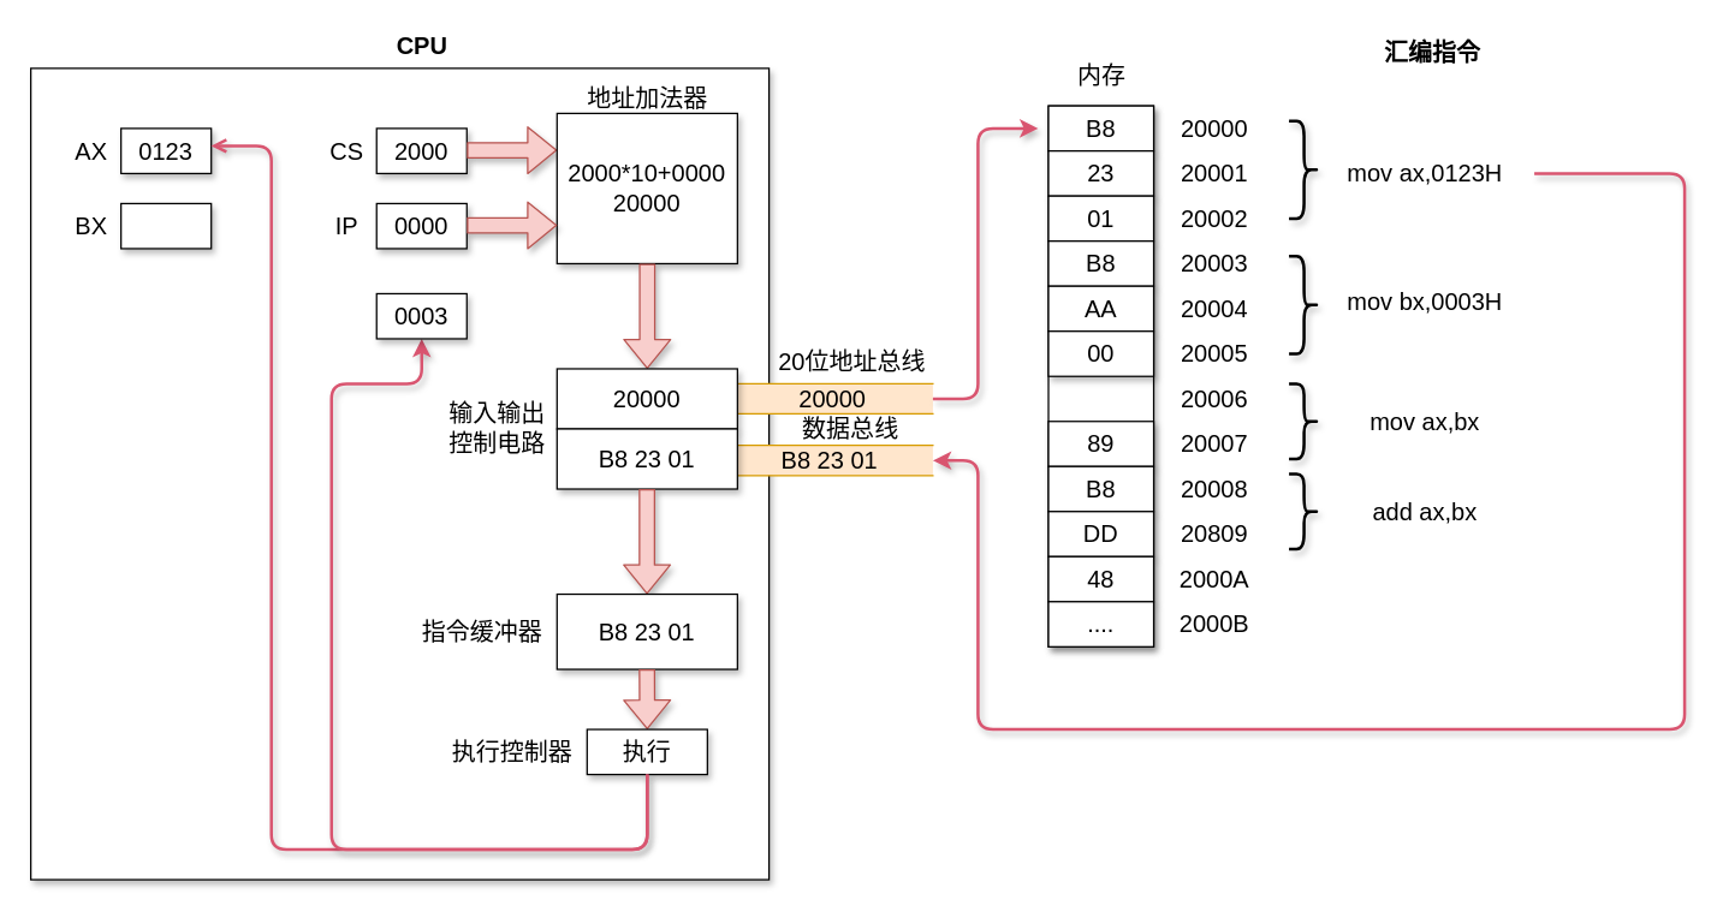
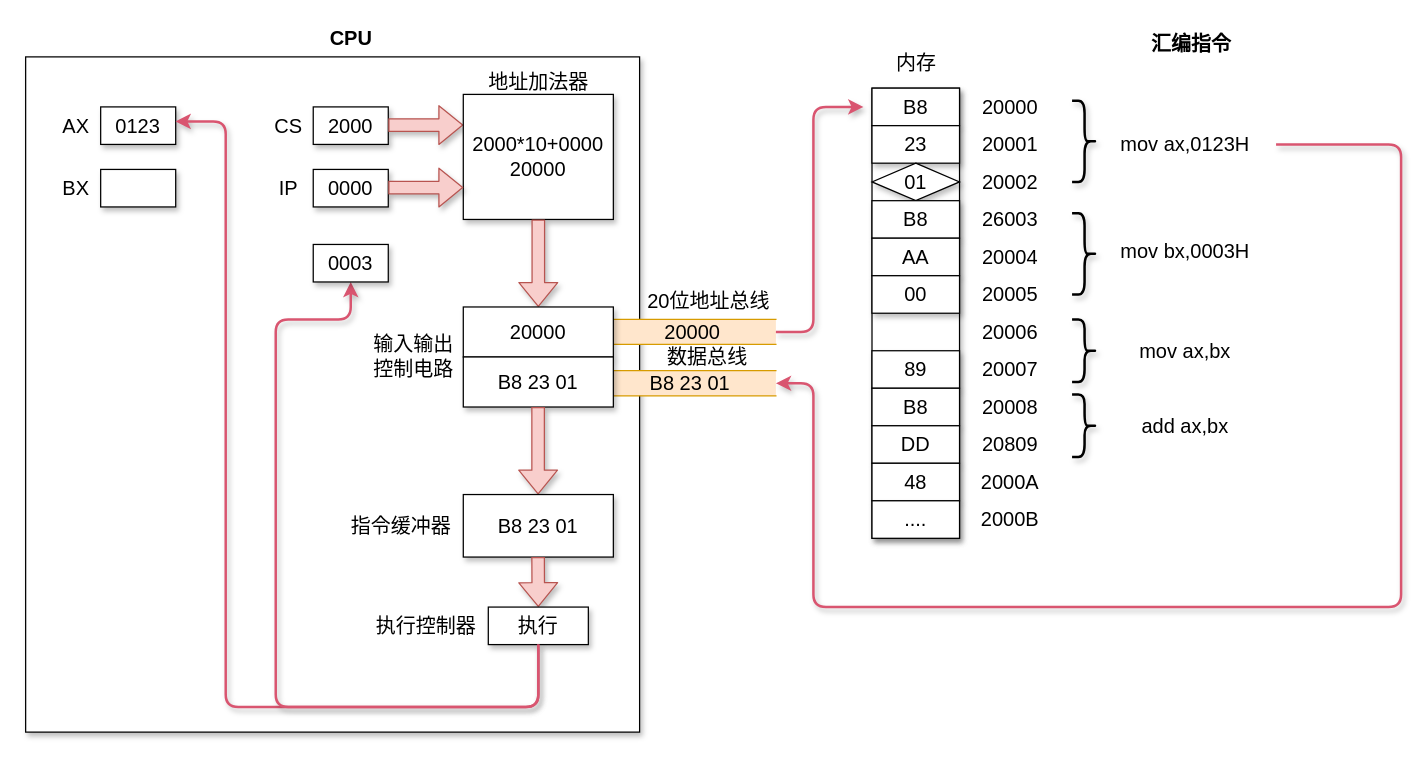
- <mxCell id="66" value="" style="edgeStyle=segmentEdgeStyle;endArrow=open;html=1;strokeColor=#D95570;fillColor=#f8cecc;fontSize=16;entryX=0.998;entryY=0.386;entryDx=0;entryDy=0;entryPerimeter=0;exitX=0.5;exitY=1;exitDx=0;exitDy=0;strokeWidth=2;shadow=1;" parent="1" source="64" target="6" edge="1"><mxGeometry width="50" height="50" relative="1" as="geometry"><mxPoint x="130" y="370" as="sourcePoint" /><mxPoint x="180" y="320" as="targetPoint" /><Array as="points"><mxPoint x="430" y="565" /><mxPoint x="180" y="565" /><mxPoint x="180" y="97" /></Array></mxGeometry></mxCell>
+ <mxCell id="66" value="" style="edgeStyle=segmentEdgeStyle;endArrow=classic;html=1;strokeColor=#D95570;fillColor=#f8cecc;fontSize=16;entryX=0.998;entryY=0.386;entryDx=0;entryDy=0;entryPerimeter=0;exitX=0.5;exitY=1;exitDx=0;exitDy=0;strokeWidth=2;shadow=1;" parent="1" source="64" target="6" edge="1"><mxGeometry width="50" height="50" relative="1" as="geometry"><mxPoint x="130" y="370" as="sourcePoint" /><mxPoint x="180" y="320" as="targetPoint" /><Array as="points"><mxPoint x="430" y="565" /><mxPoint x="180" y="565" /><mxPoint x="180" y="97" /></Array></mxGeometry></mxCell>
- <mxCell id="24" value="01" style="rounded=0;whiteSpace=wrap;html=1;fontSize=16;shadow=1;" parent="1" vertex="1"><mxGeometry x="696.86" y="130" width="70" height="30" as="geometry" /></mxCell>
+ <mxCell id="24" value="01" style="rhombus;whiteSpace=wrap;html=1;fontSize=16;shadow=1;" parent="1" vertex="1"><mxGeometry x="696.86" y="130" width="70" height="30" as="geometry" /></mxCell>
- <mxCell id="36" value="20003" style="text;html=1;align=center;verticalAlign=middle;resizable=0;points=[];autosize=1;fontSize=16;shadow=1;" parent="1" vertex="1"><mxGeometry x="776.86" y="165" width="60" height="20" as="geometry" /></mxCell>
+ <mxCell id="36" value="26003" style="text;html=1;align=center;verticalAlign=middle;resizable=0;points=[];autosize=1;fontSize=16;shadow=1;" parent="1" vertex="1"><mxGeometry x="776.86" y="165" width="60" height="20" as="geometry" /></mxCell>
